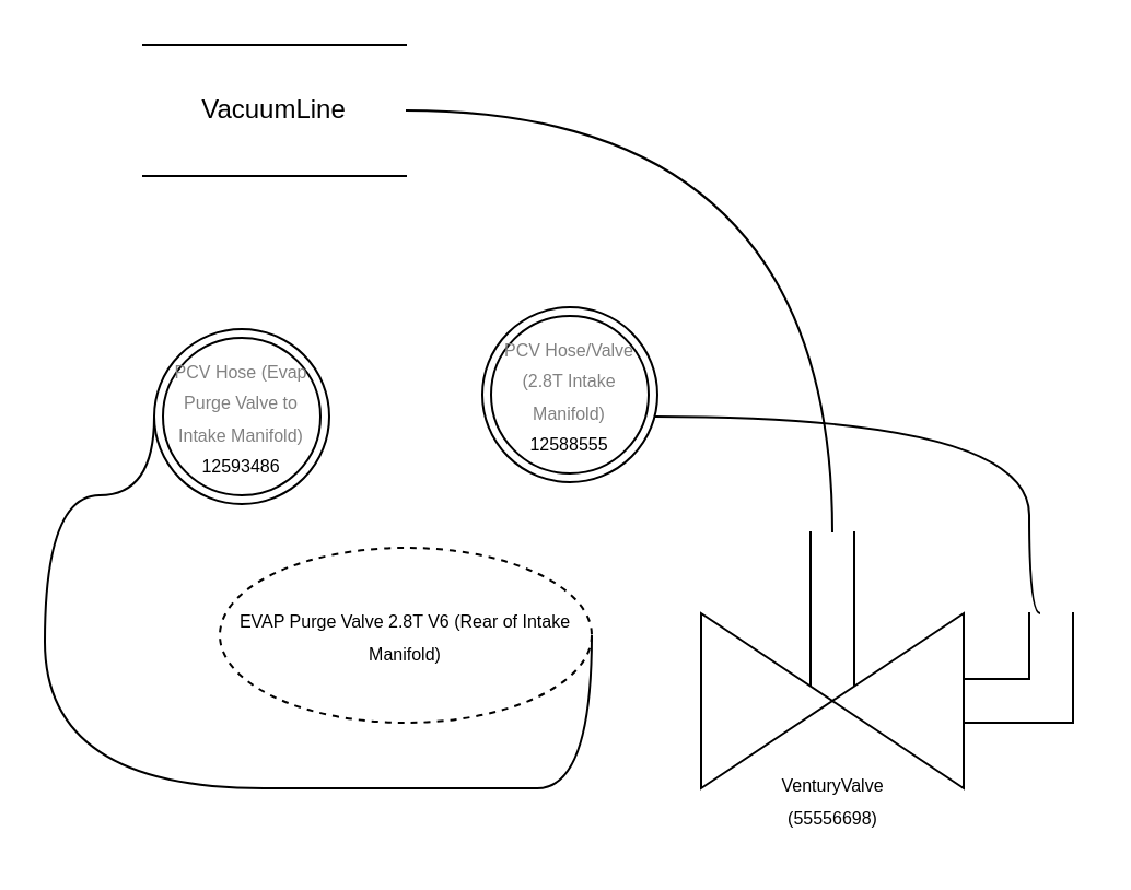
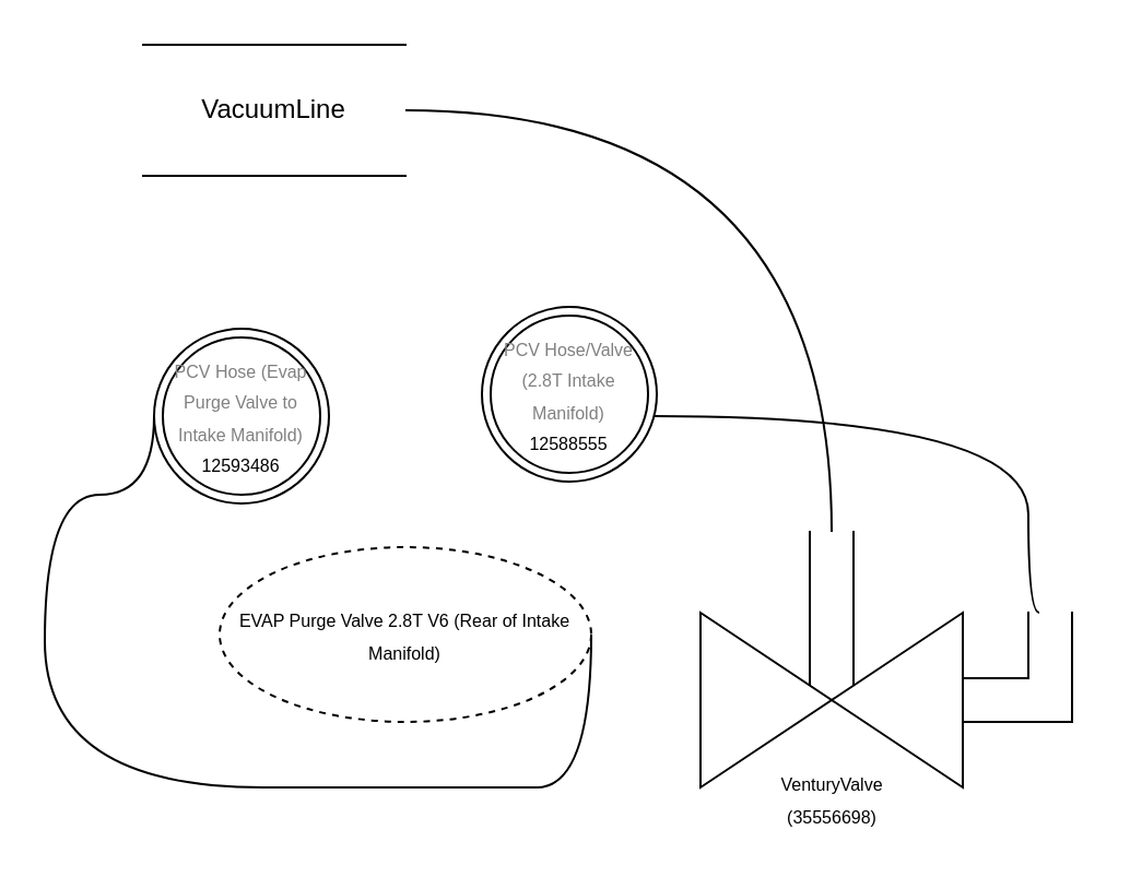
- <mxCell id="15" value="&lt;font style=&quot;font-size: 8px;&quot;&gt;VenturyValve&lt;br&gt;(55556698)&lt;/font&gt;" style="text;html=1;align=center;verticalAlign=middle;resizable=0;points=[];autosize=1;strokeColor=none;fillColor=none;" vertex="1" parent="1"><mxGeometry x="345" y="345" width="70" height="40" as="geometry" /></mxCell>
+ <mxCell id="15" value="&lt;font style=&quot;font-size: 8px;&quot;&gt;VenturyValve&lt;br&gt;(35556698)&lt;/font&gt;" style="text;html=1;align=center;verticalAlign=middle;resizable=0;points=[];autosize=1;strokeColor=none;fillColor=none;" vertex="1" parent="1"><mxGeometry x="345" y="345" width="70" height="40" as="geometry" /></mxCell>
